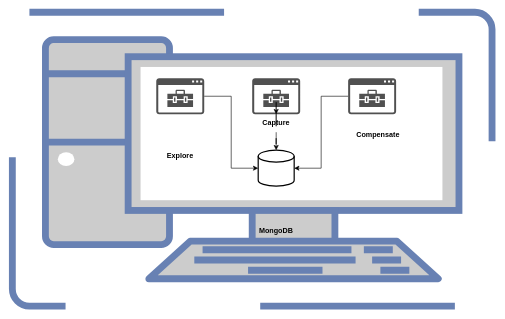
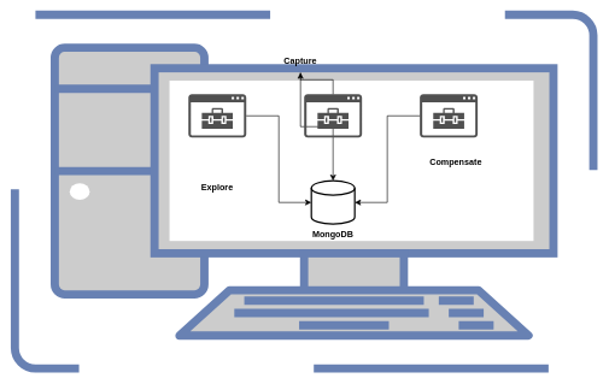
- <mxCell id="12" value="Capture" style="text;html=1;strokeColor=none;fillColor=none;align=center;verticalAlign=middle;whiteSpace=wrap;rounded=0;fontStyle=1" vertex="1" parent="1"><mxGeometry x="430" y="190" width="60" height="30" as="geometry" /></mxCell>
+ <mxCell id="12" value="Capture" style="text;html=1;strokeColor=none;fillColor=none;align=center;verticalAlign=middle;whiteSpace=wrap;rounded=0;fontStyle=1" vertex="1" parent="1"><mxGeometry x="385" y="70" width="60" height="30" as="geometry" /></mxCell>
- <mxCell id="14" value="&lt;b&gt;MongoDB&lt;/b&gt;" style="text;html=1;strokeColor=none;fillColor=none;align=center;verticalAlign=middle;whiteSpace=wrap;rounded=0;" vertex="1" parent="1"><mxGeometry x="430" y="370" width="60" height="30" as="geometry" /></mxCell>
+ <mxCell id="14" value="&lt;b&gt;MongoDB&lt;/b&gt;" style="text;html=1;strokeColor=none;fillColor=none;align=center;verticalAlign=middle;whiteSpace=wrap;rounded=0;" vertex="1" parent="1"><mxGeometry x="430" y="310" width="60" height="30" as="geometry" /></mxCell>
